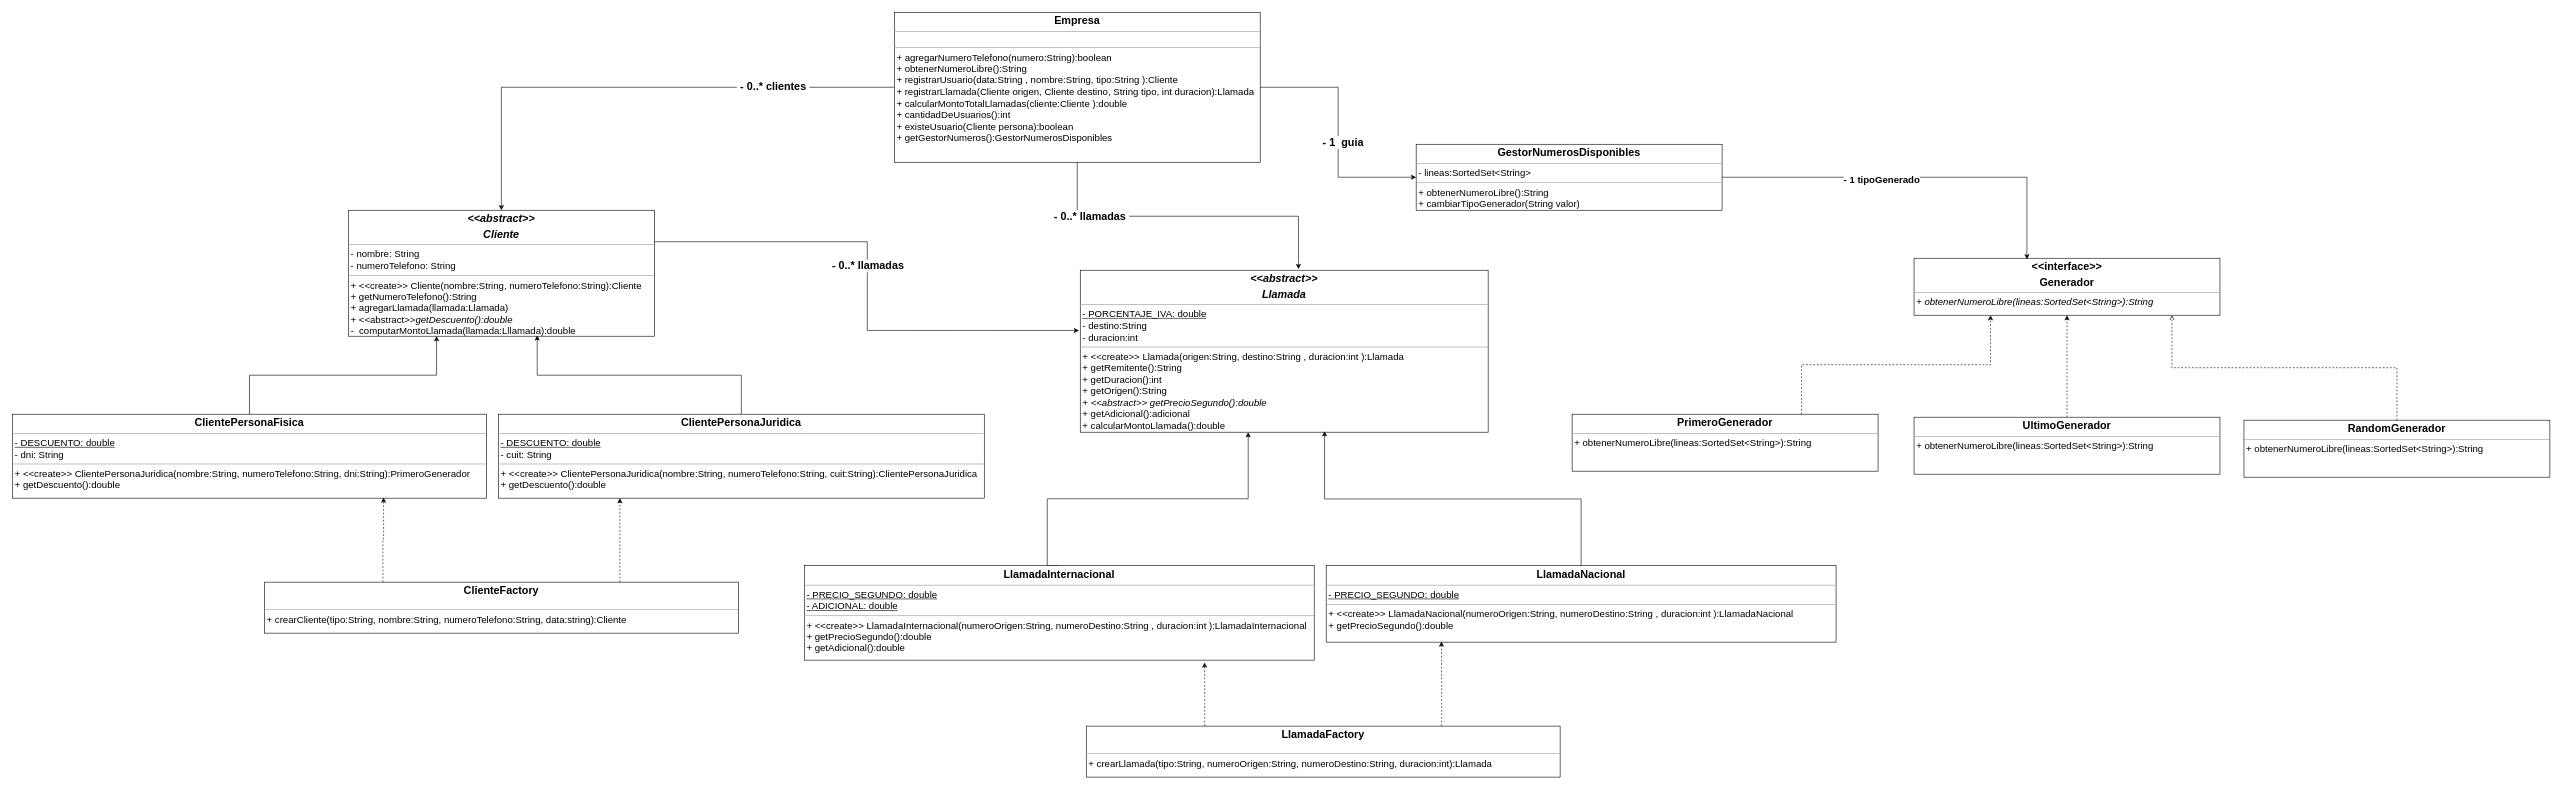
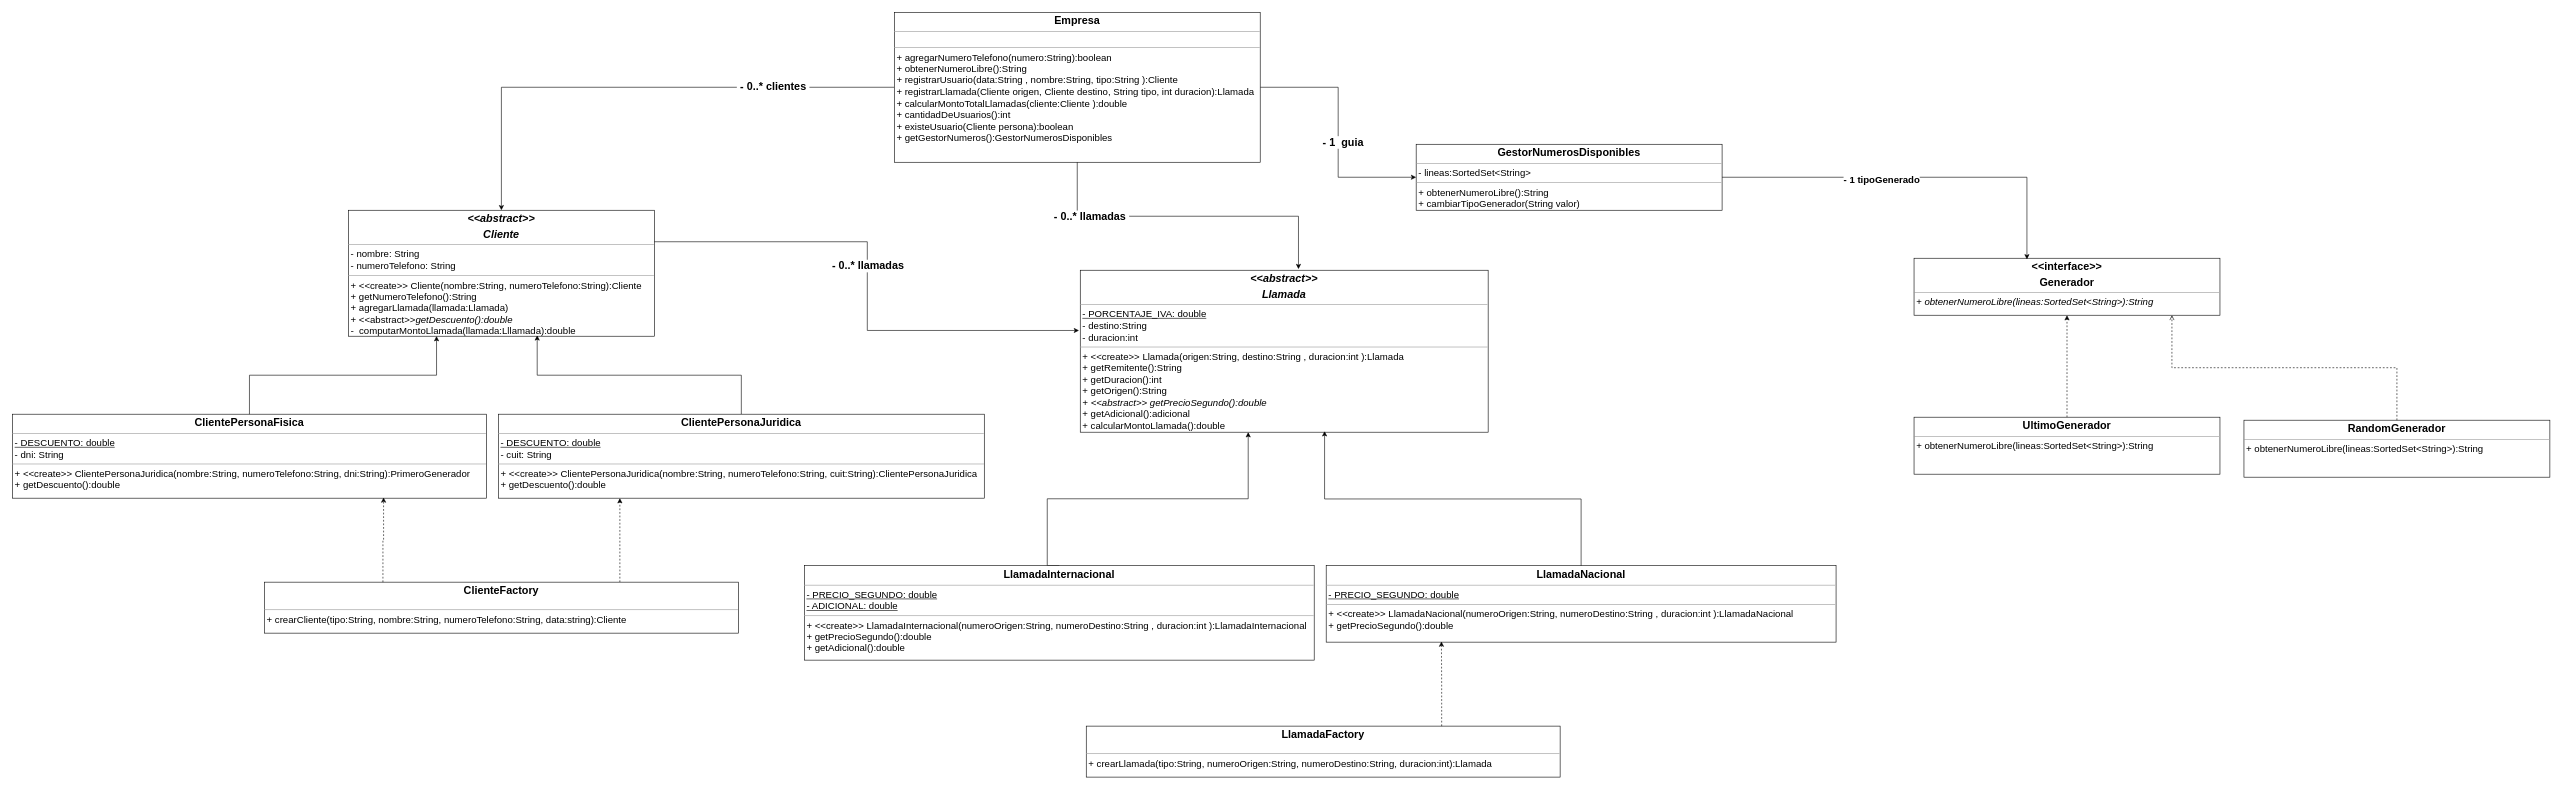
- <mxCell id="23" style="edgeStyle=orthogonalEdgeStyle;rounded=0;orthogonalLoop=1;jettySize=auto;html=1;exitX=0.75;exitY=0;exitDx=0;exitDy=0;entryX=0.25;entryY=1;entryDx=0;entryDy=0;dashed=1;" edge="1" parent="1" source="24" target="21"><mxGeometry relative="1" as="geometry" /></mxCell>
- <mxCell id="24" value="&lt;p style=&quot;margin:0px;margin-top:4px;text-align:center;&quot;&gt;&lt;b style=&quot;font-size: 18px; background-color: initial;&quot;&gt;PrimeroGenerador&lt;/b&gt;&lt;br&gt;&lt;/p&gt;&lt;hr size=&quot;1&quot;&gt;&lt;p style=&quot;margin:0px;margin-left:4px;&quot;&gt;&lt;span style=&quot;font-size: medium; background-color: initial;&quot;&gt;+ obtenerNumeroLibre(lineas:SortedSet&amp;lt;String&amp;gt;):String&lt;/span&gt;&lt;br&gt;&lt;/p&gt;" style="verticalAlign=top;align=left;overflow=fill;fontSize=12;fontFamily=Helvetica;html=1;rounded=0;shadow=0;comic=0;labelBackgroundColor=none;strokeWidth=1" vertex="1" parent="1"><mxGeometry x="2620" y="690" width="510" height="95" as="geometry" /></mxCell>
- <mxCell id="35" style="edgeStyle=orthogonalEdgeStyle;rounded=0;orthogonalLoop=1;jettySize=auto;html=1;exitX=0.25;exitY=0;exitDx=0;exitDy=0;entryX=0.785;entryY=1.025;entryDx=0;entryDy=0;entryPerimeter=0;dashed=1;" edge="1" parent="1" source="30" target="33"><mxGeometry relative="1" as="geometry" /></mxCell>
